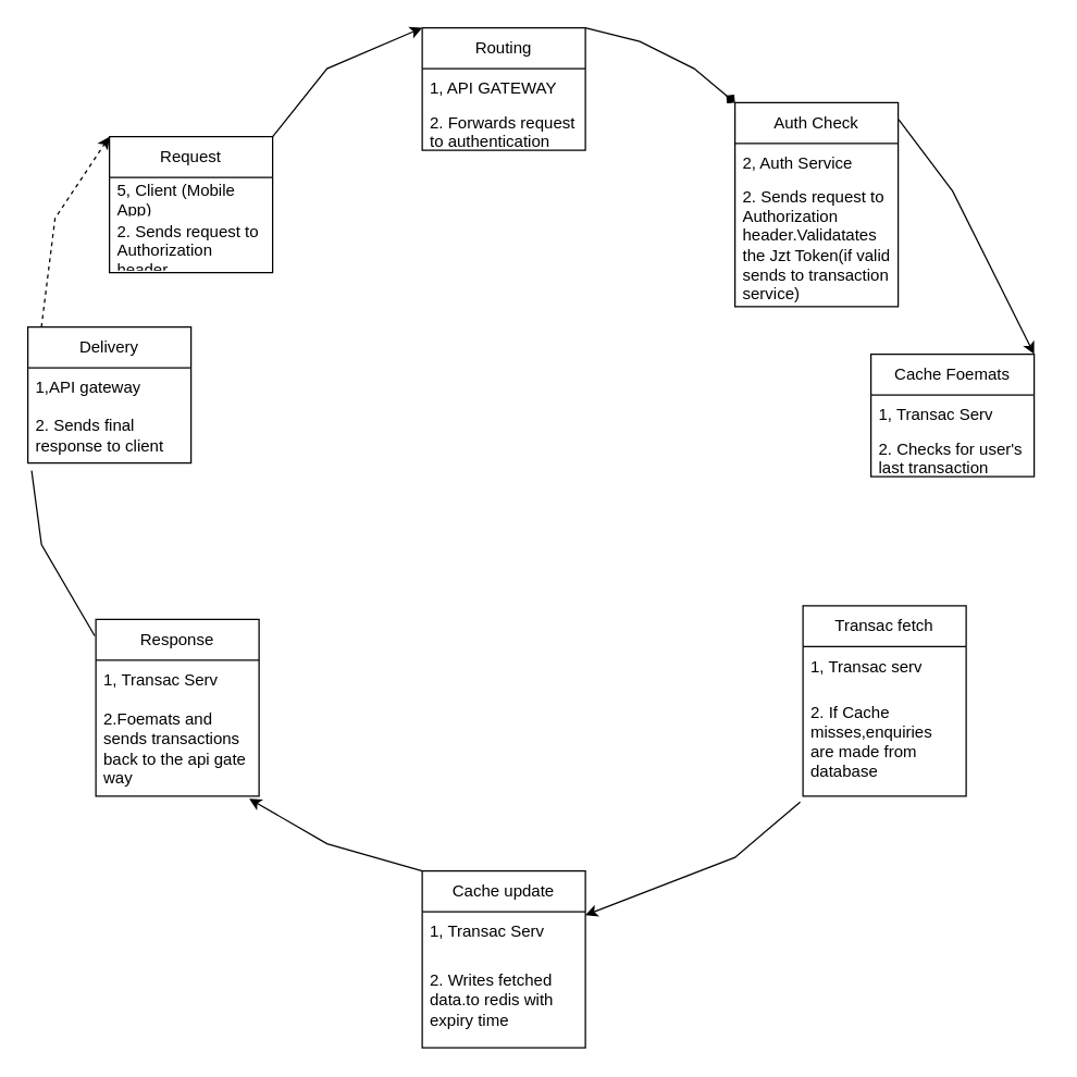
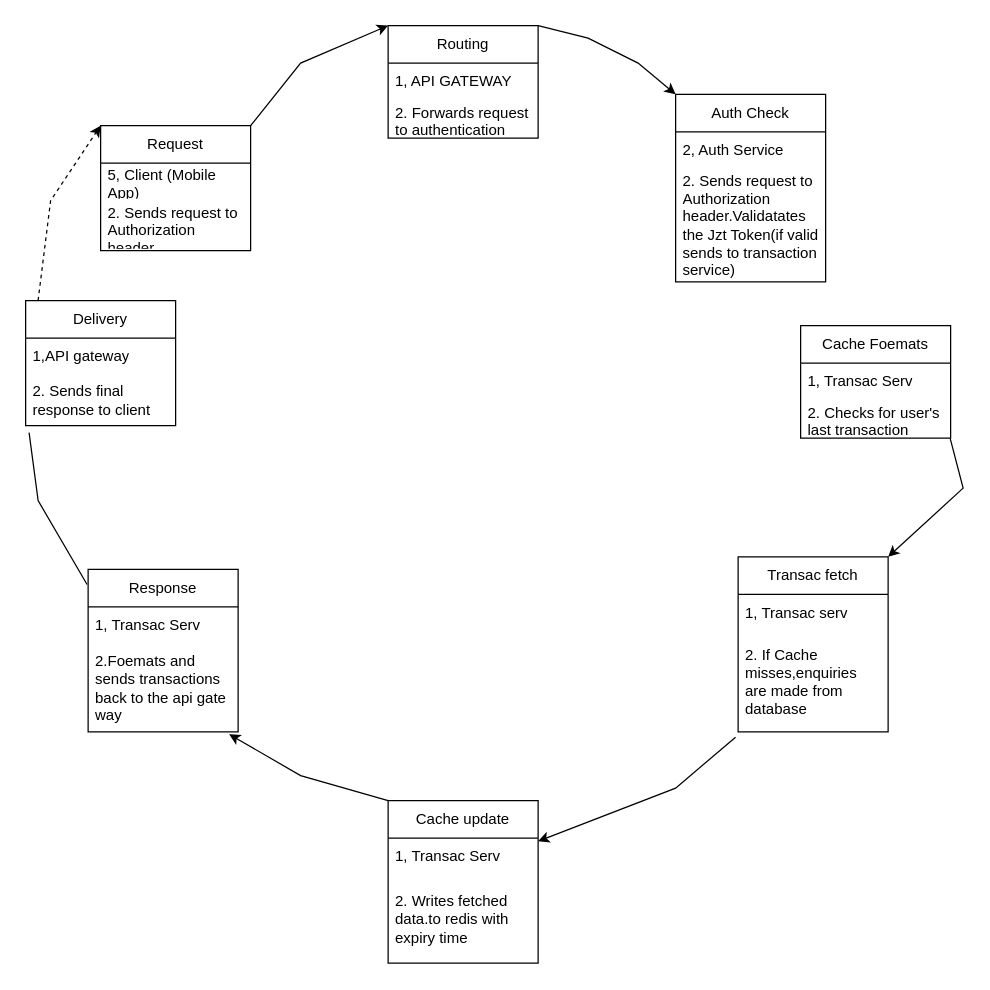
- <mxCell id="27" value="" style="endArrow=diamond;html=1;rounded=0;entryX=0;entryY=0;entryDx=0;entryDy=0;exitX=1;exitY=0;exitDx=0;exitDy=0;" edge="1" parent="1" source="5" target="2"><mxGeometry width="50" height="50" relative="1" as="geometry"><mxPoint x="430" y="80" as="sourcePoint" /><mxPoint x="530" y="60" as="targetPoint" /><Array as="points"><mxPoint x="470" y="30" /><mxPoint x="490" y="40" /><mxPoint x="510" y="50" /></Array></mxGeometry></mxCell>
+ <mxCell id="27" value="" style="endArrow=classic;html=1;rounded=0;entryX=0;entryY=0;entryDx=0;entryDy=0;exitX=1;exitY=0;exitDx=0;exitDy=0;" edge="1" parent="1" source="5" target="2"><mxGeometry width="50" height="50" relative="1" as="geometry"><mxPoint x="430" y="80" as="sourcePoint" /><mxPoint x="530" y="60" as="targetPoint" /><Array as="points"><mxPoint x="470" y="30" /><mxPoint x="490" y="40" /><mxPoint x="510" y="50" /></Array></mxGeometry></mxCell>
- <mxCell id="28" value="" style="endArrow=classic;html=1;rounded=0;entryX=1;entryY=0;entryDx=0;entryDy=0;exitX=1.003;exitY=0.083;exitDx=0;exitDy=0;exitPerimeter=0;" edge="1" parent="1" source="2" target="14"><mxGeometry width="50" height="50" relative="1" as="geometry"><mxPoint x="605" y="100" as="sourcePoint" /><mxPoint x="715" y="65" as="targetPoint" /><Array as="points"><mxPoint x="700" y="140" /></Array></mxGeometry></mxCell>
+ <mxCell id="29" value="" style="endArrow=classic;html=1;rounded=0;entryX=1;entryY=0;entryDx=0;entryDy=0;exitX=0.997;exitY=1.007;exitDx=0;exitDy=0;exitPerimeter=0;" edge="1" parent="1" source="16" target="17"><mxGeometry width="50" height="50" relative="1" as="geometry"><mxPoint x="710" y="330" as="sourcePoint" /><mxPoint x="825" y="470" as="targetPoint" /><Array as="points"><mxPoint x="770" y="390" /></Array></mxGeometry></mxCell>
